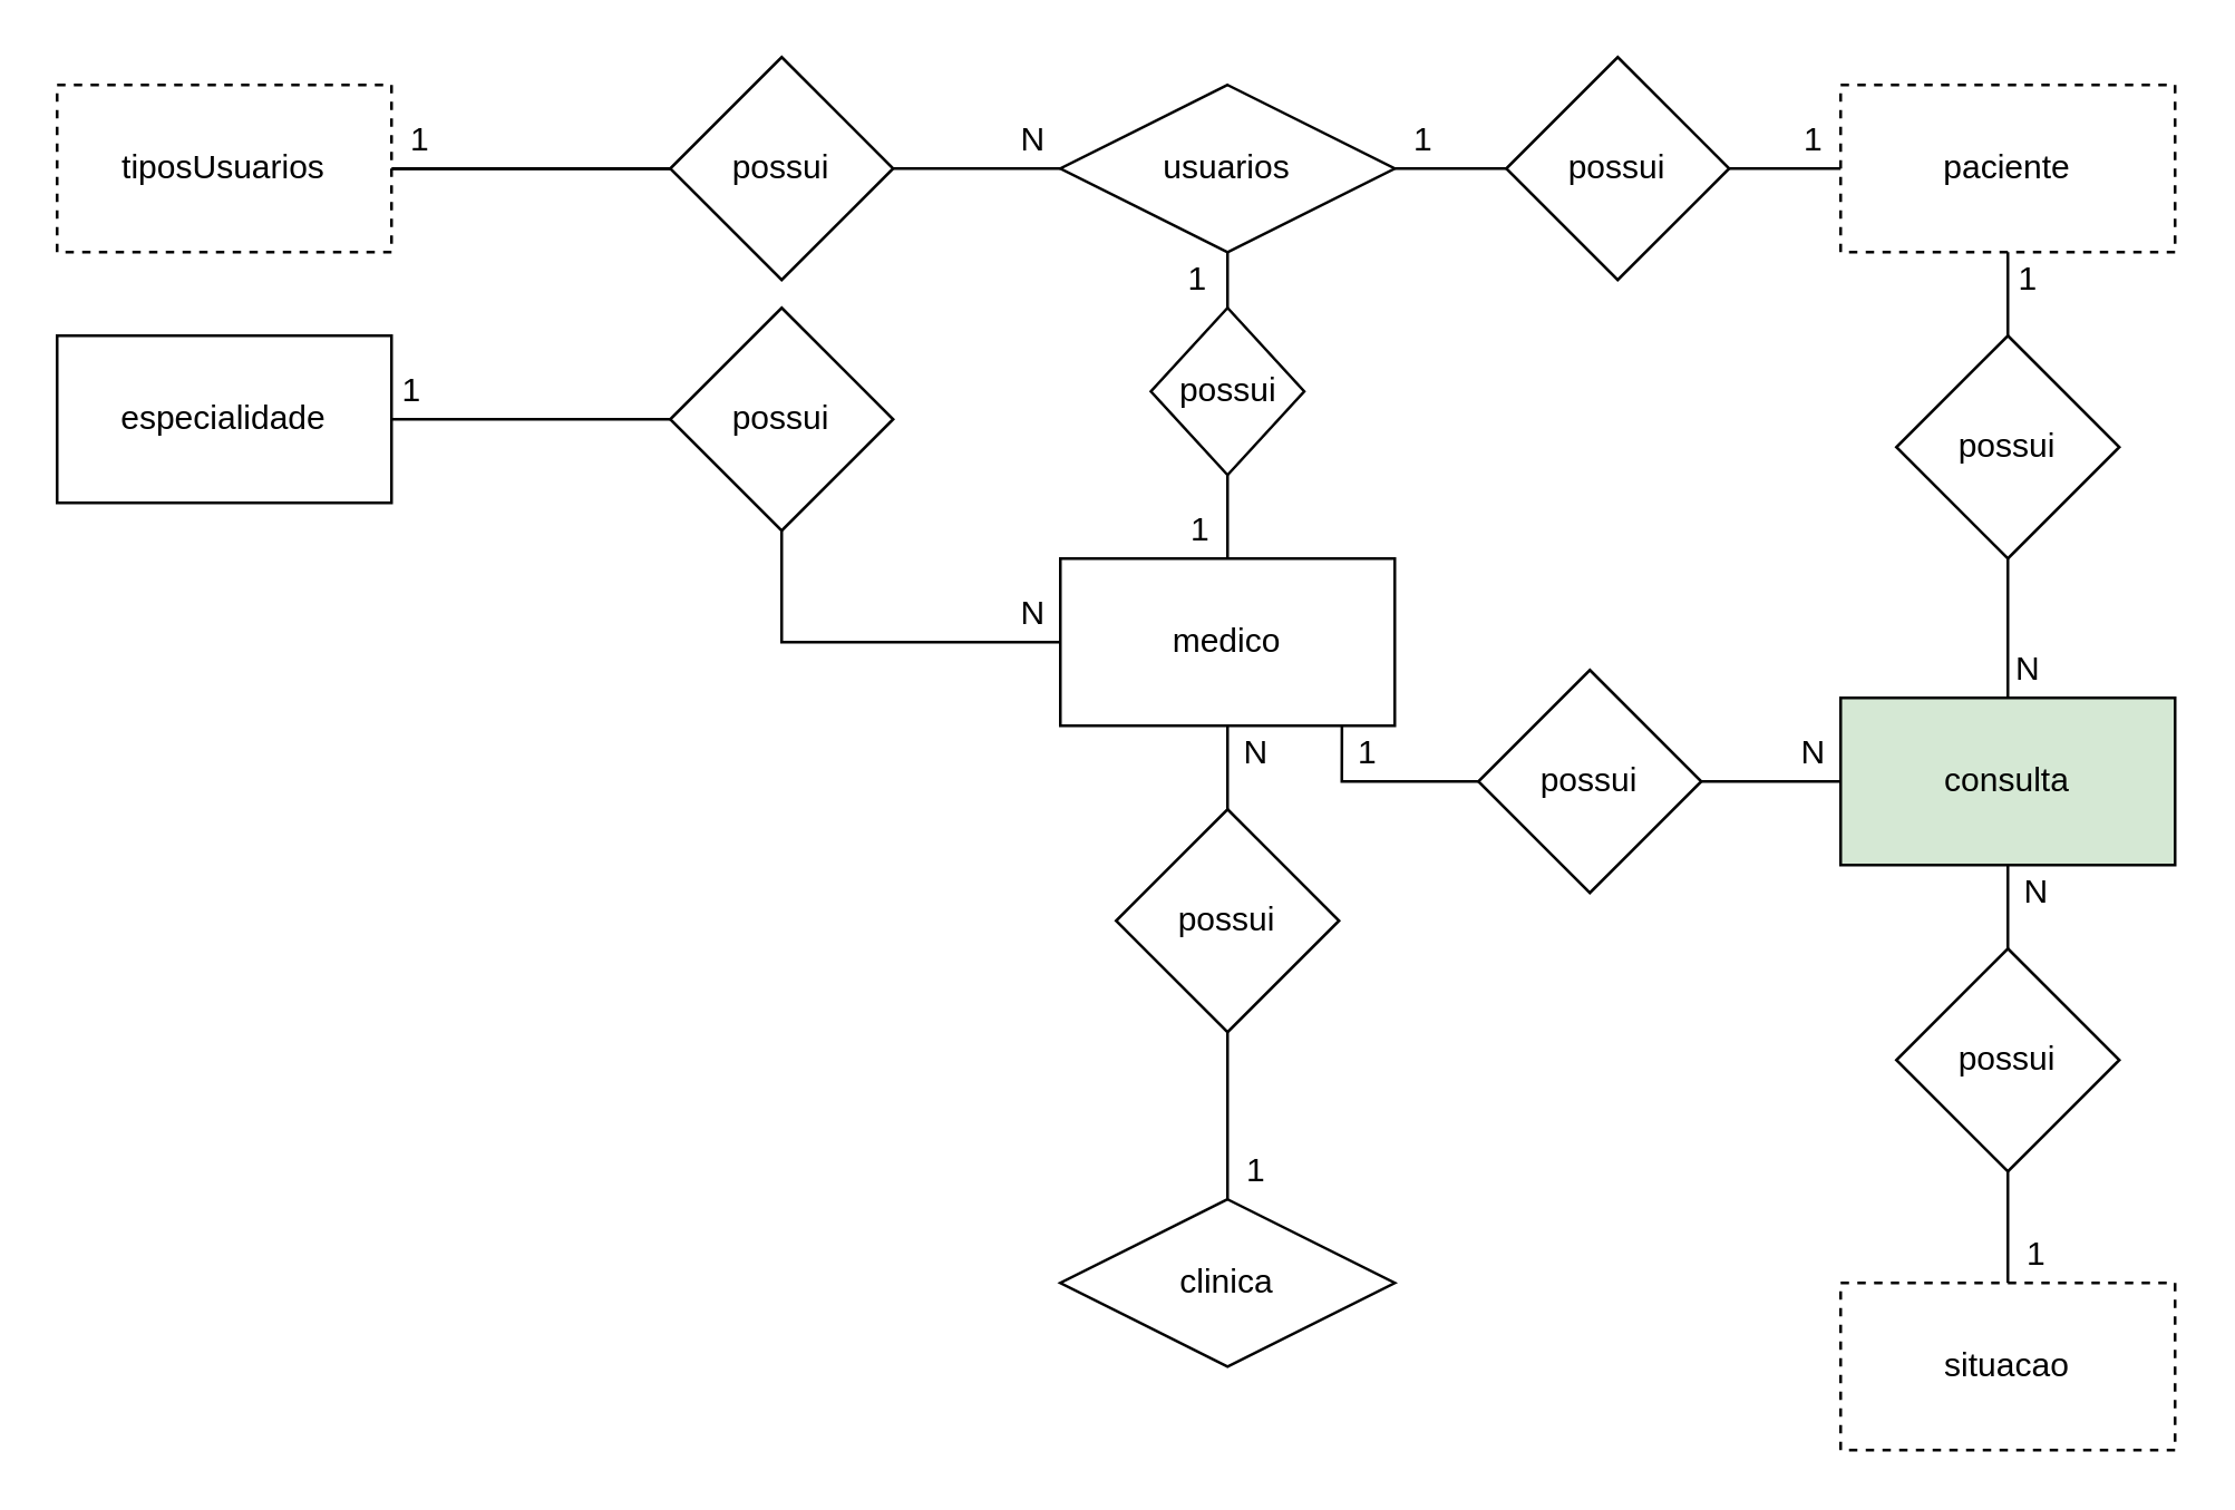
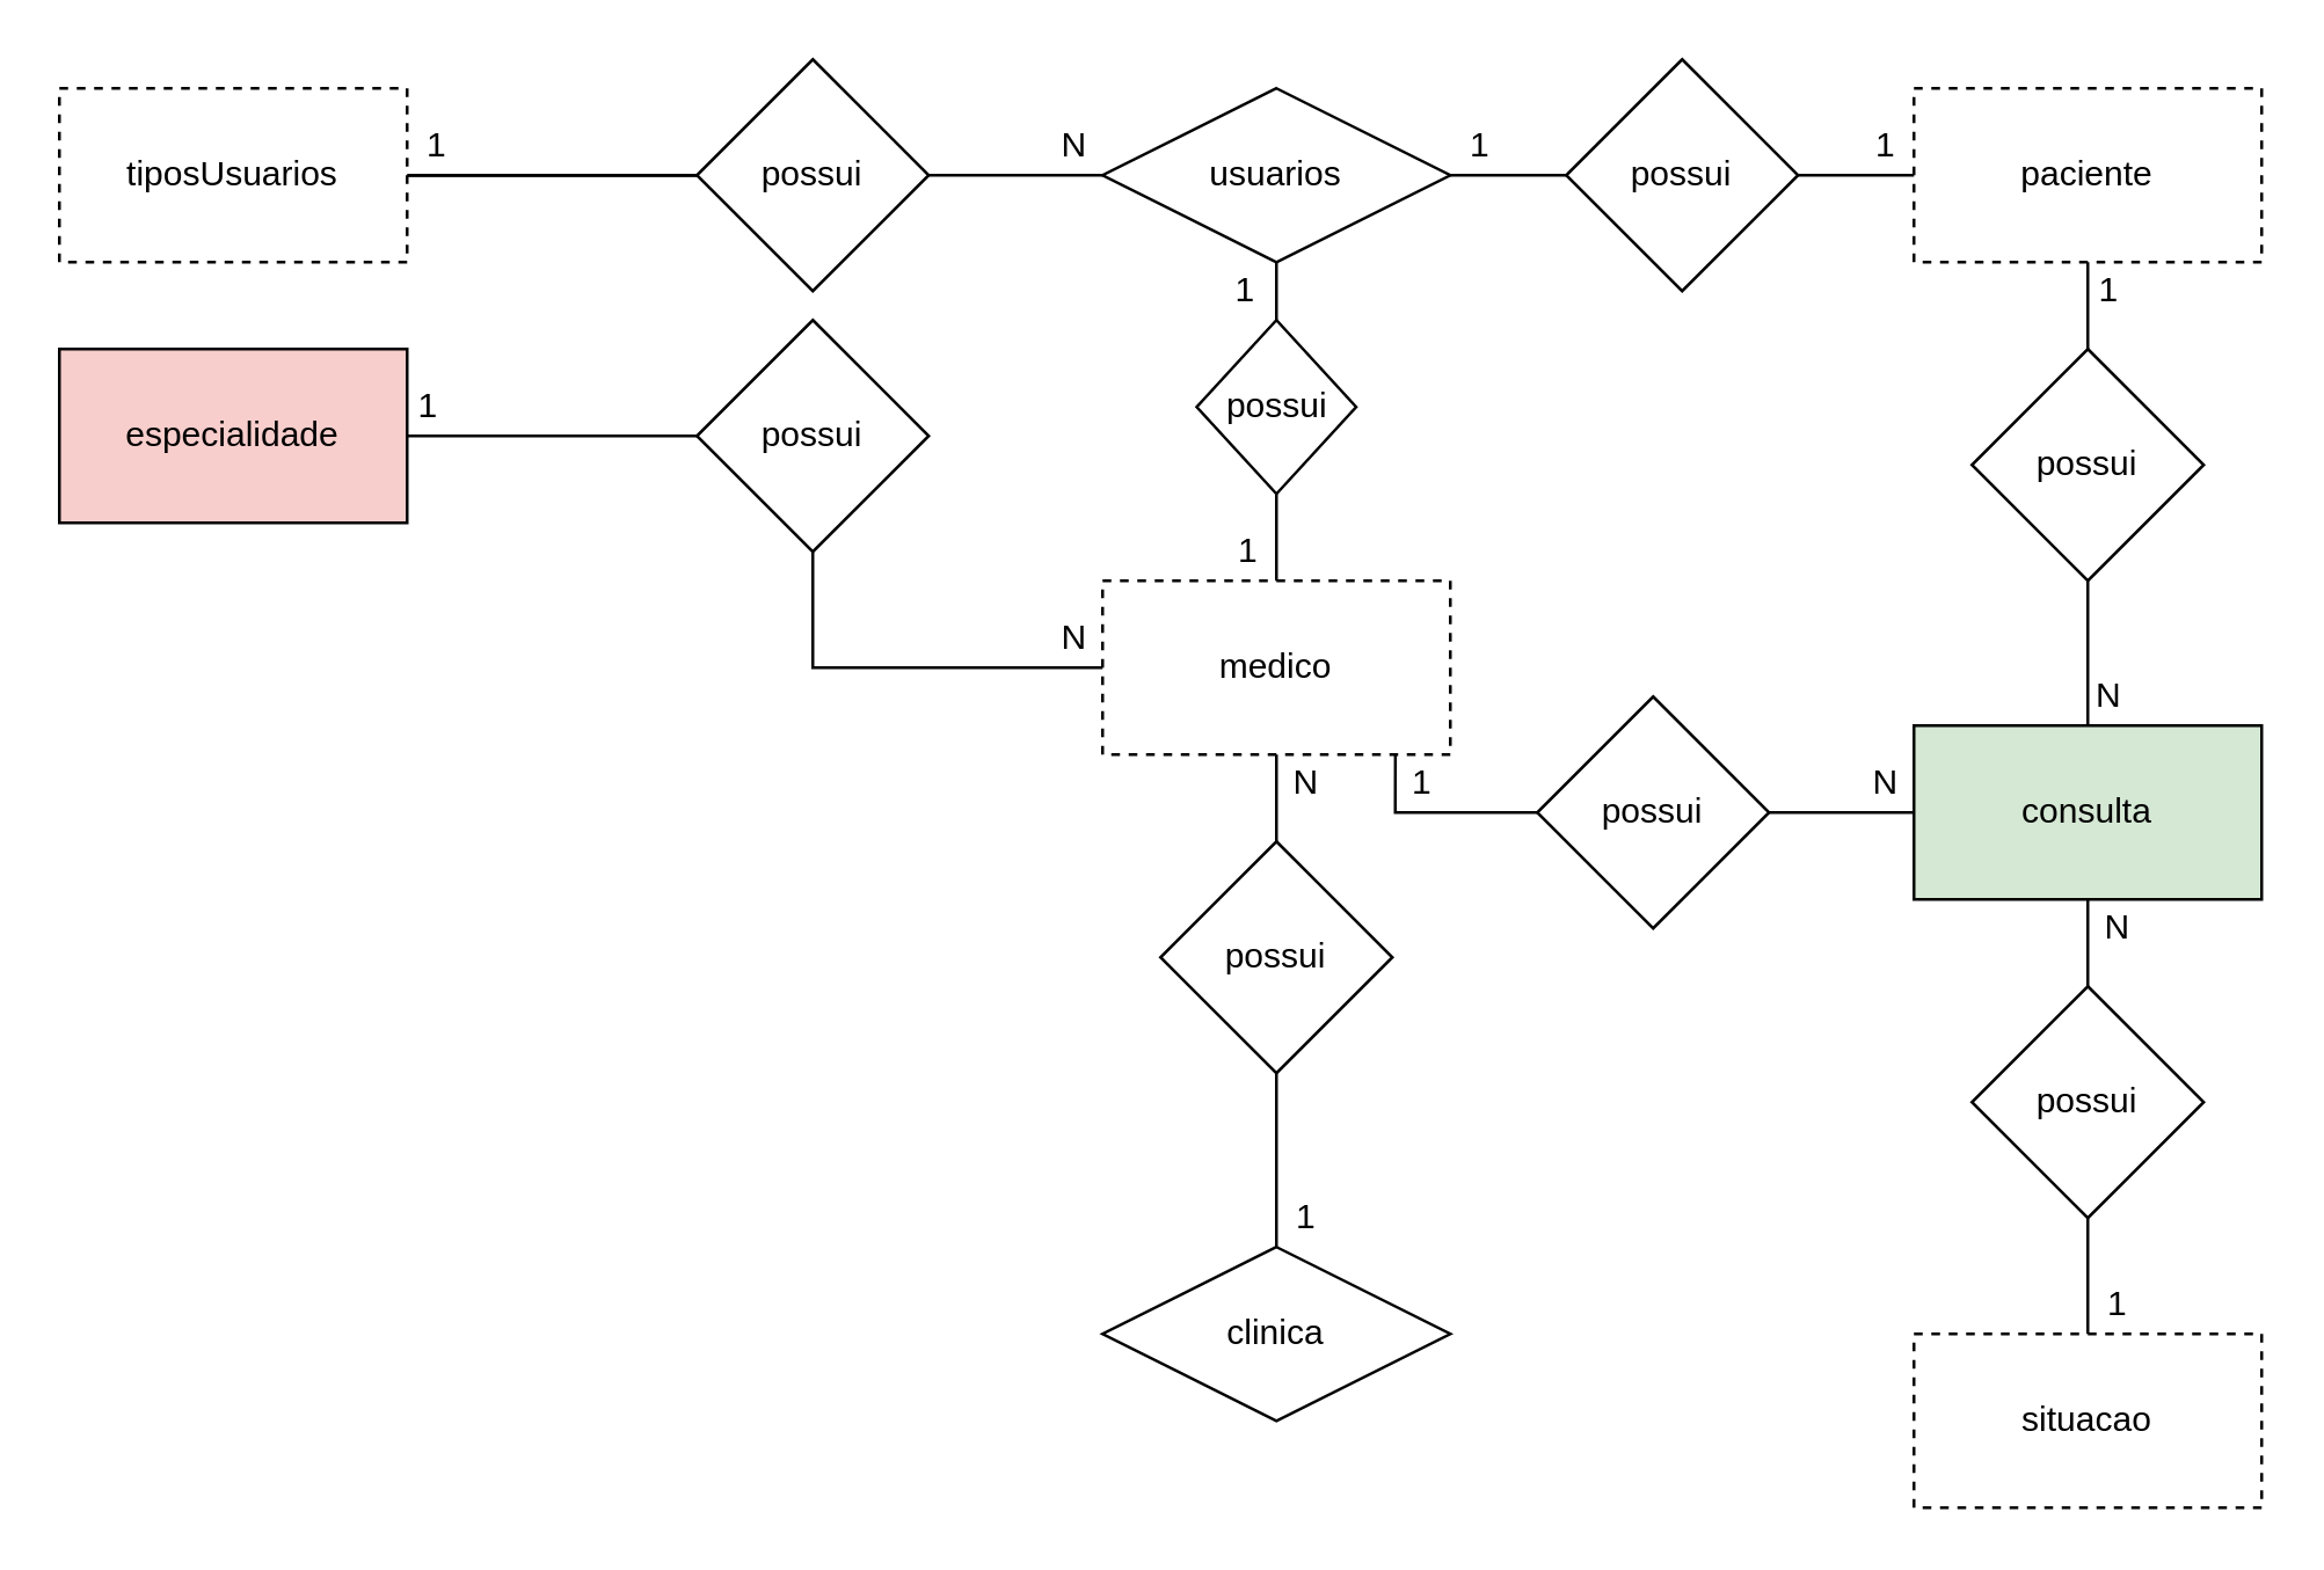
- <mxCell id="12" value="especialidade" style="whiteSpace=wrap;html=1;" parent="1" vertex="1"><mxGeometry x="20" y="120" width="120" height="60" as="geometry" /></mxCell>
+ <mxCell id="12" value="especialidade" style="whiteSpace=wrap;html=1;fillColor=#f8cecc;" parent="1" vertex="1"><mxGeometry x="20" y="120" width="120" height="60" as="geometry" /></mxCell>
- <mxCell id="14" value="medico" style="whiteSpace=wrap;html=1;" parent="1" vertex="1"><mxGeometry x="380" y="200" width="120" height="60" as="geometry" /></mxCell>
+ <mxCell id="14" value="medico" style="whiteSpace=wrap;html=1;dashed=1;" parent="1" vertex="1"><mxGeometry x="380" y="200" width="120" height="60" as="geometry" /></mxCell>
